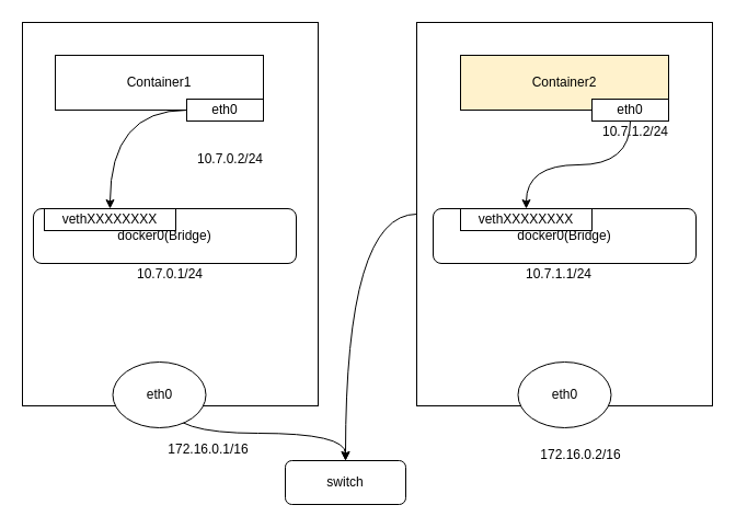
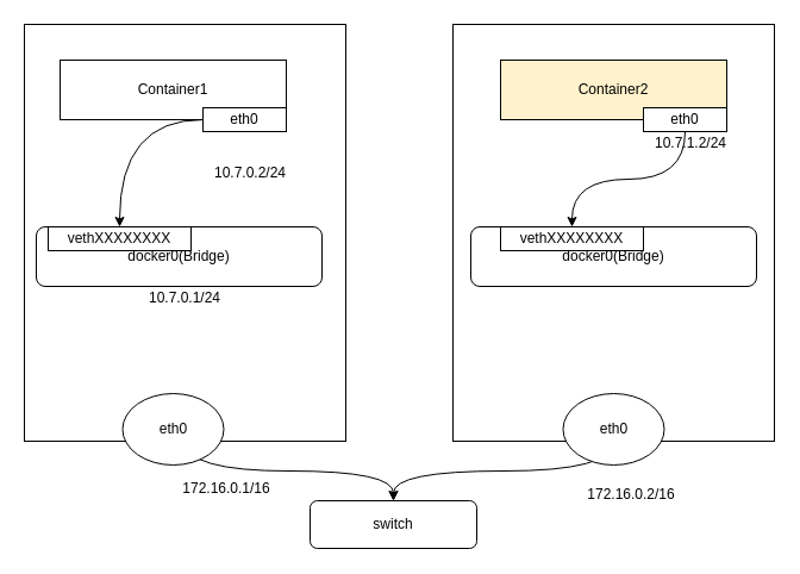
- <mxCell id="21" value="10.7.1.1/24" style="text;html=1;strokeColor=none;fillColor=none;align=center;verticalAlign=middle;whiteSpace=wrap;rounded=0;" vertex="1" parent="1"><mxGeometry x="490" y="240" width="40" height="20" as="geometry" /></mxCell>
- <mxCell id="6" value="switch" style="rounded=1;whiteSpace=wrap;html=1;" vertex="1" parent="1"><mxGeometry x="260" y="420" width="110" height="40" as="geometry" /></mxCell>
+ <mxCell id="6" value="switch" style="rounded=1;whiteSpace=wrap;html=1;" vertex="1" parent="1"><mxGeometry x="260" y="420" width="140" height="40" as="geometry" /></mxCell>
